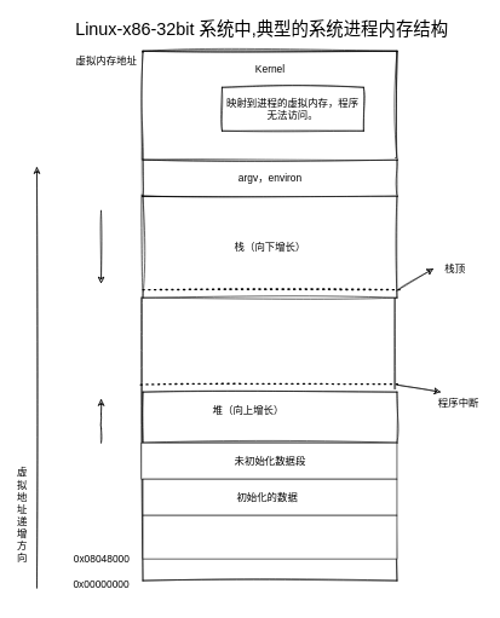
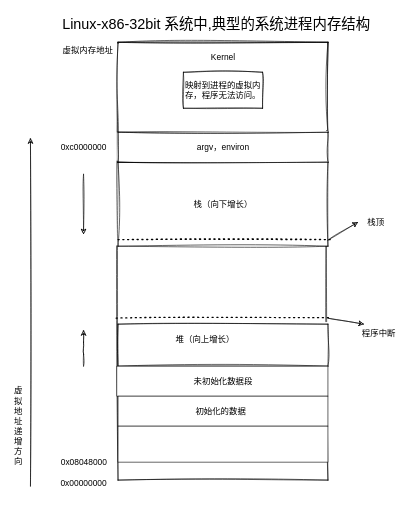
- <mxCell id="7" value="映射到进程的虚拟内存，程序无法访问。" style="rounded=0;whiteSpace=wrap;html=1;fontFamily=Helvetica;fontSize=14;labelBackgroundColor=none;sketch=1;curveFitting=1;jiggle=2;" vertex="1" parent="1"><mxGeometry x="305" y="120" width="195" height="60" as="geometry" /></mxCell>
+ <mxCell id="7" value="映射到进程的虚拟内存，程序无法访问。" style="rounded=0;whiteSpace=wrap;html=1;fontFamily=Helvetica;fontSize=14;labelBackgroundColor=none;sketch=1;curveFitting=1;jiggle=2;" vertex="1" parent="1"><mxGeometry x="305" y="120" width="132" height="60" as="geometry" /></mxCell>
+ <mxCell id="13" value="0xc0000000" style="text;html=1;strokeColor=none;fillColor=none;align=center;verticalAlign=middle;whiteSpace=wrap;rounded=0;labelBackgroundColor=none;fontFamily=Helvetica;fontSize=14;sketch=1;curveFitting=1;jiggle=2;" vertex="1" parent="1"><mxGeometry x="82" y="230" width="114" height="30" as="geometry" /></mxCell>
